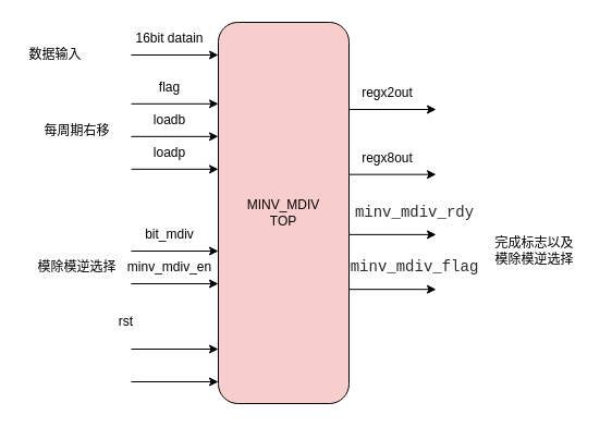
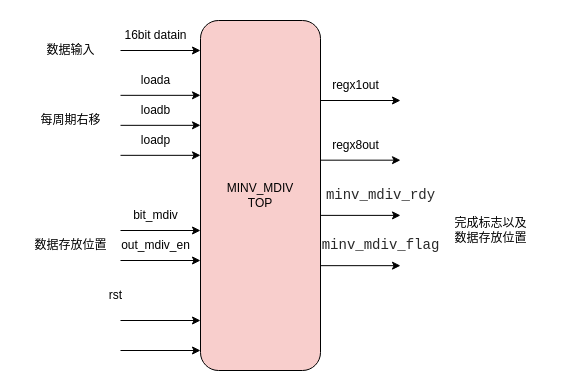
- <mxCell id="18" value="数据输入" style="text;html=1;align=center;verticalAlign=middle;resizable=0;points=[];autosize=1;strokeColor=none;fillColor=none;" vertex="1" parent="1"><mxGeometry x="15" y="35" width="70" height="30" as="geometry" /></mxCell>
+ <mxCell id="18" value="数据输入" style="text;html=1;align=center;verticalAlign=middle;resizable=0;points=[];autosize=1;strokeColor=none;fillColor=none;" vertex="1" parent="1"><mxGeometry x="35" y="35" width="70" height="30" as="geometry" /></mxCell>
- <mxCell id="6" value="flag" style="text;html=1;align=center;verticalAlign=middle;resizable=0;points=[];autosize=1;strokeColor=none;fillColor=none;" vertex="1" parent="1"><mxGeometry x="130" y="64.84" width="50" height="30" as="geometry" /></mxCell>
+ <mxCell id="6" value="loada" style="text;html=1;align=center;verticalAlign=middle;resizable=0;points=[];autosize=1;strokeColor=none;fillColor=none;" vertex="1" parent="1"><mxGeometry x="130" y="64.84" width="50" height="30" as="geometry" /></mxCell>
- <mxCell id="13" value="regx2out" style="text;html=1;align=center;verticalAlign=middle;resizable=0;points=[];autosize=1;strokeColor=none;fillColor=none;" vertex="1" parent="1"><mxGeometry x="320" y="70" width="70" height="30" as="geometry" /></mxCell>
+ <mxCell id="13" value="regx1out" style="text;html=1;align=center;verticalAlign=middle;resizable=0;points=[];autosize=1;strokeColor=none;fillColor=none;" vertex="1" parent="1"><mxGeometry x="320" y="70" width="70" height="30" as="geometry" /></mxCell>
- <mxCell id="29" value="完成标志以及&lt;br&gt;模除模逆选择" style="text;html=1;align=center;verticalAlign=middle;resizable=0;points=[];autosize=1;strokeColor=none;fillColor=none;" vertex="1" parent="1"><mxGeometry x="440" y="210" width="100" height="40" as="geometry" /></mxCell>
+ <mxCell id="29" value="完成标志以及&lt;br&gt;数据存放位置" style="text;html=1;align=center;verticalAlign=middle;resizable=0;points=[];autosize=1;strokeColor=none;fillColor=none;" vertex="1" parent="1"><mxGeometry x="440" y="210" width="100" height="40" as="geometry" /></mxCell>
- <mxCell id="20" value="模除模逆选择" style="text;html=1;align=center;verticalAlign=middle;resizable=0;points=[];autosize=1;strokeColor=none;fillColor=none;" vertex="1" parent="1"><mxGeometry x="20" y="230" width="100" height="30" as="geometry" /></mxCell>
+ <mxCell id="20" value="数据存放位置" style="text;html=1;align=center;verticalAlign=middle;resizable=0;points=[];autosize=1;strokeColor=none;fillColor=none;" vertex="1" parent="1"><mxGeometry x="20" y="230" width="100" height="30" as="geometry" /></mxCell>
- <mxCell id="21" value="minv_mdiv_en" style="text;html=1;align=center;verticalAlign=middle;resizable=0;points=[];autosize=1;strokeColor=none;fillColor=none;" vertex="1" parent="1"><mxGeometry x="105" y="230" width="100" height="30" as="geometry" /></mxCell>
+ <mxCell id="21" value="out_mdiv_en" style="text;html=1;align=center;verticalAlign=middle;resizable=0;points=[];autosize=1;strokeColor=none;fillColor=none;" vertex="1" parent="1"><mxGeometry x="105" y="230" width="100" height="30" as="geometry" /></mxCell>
